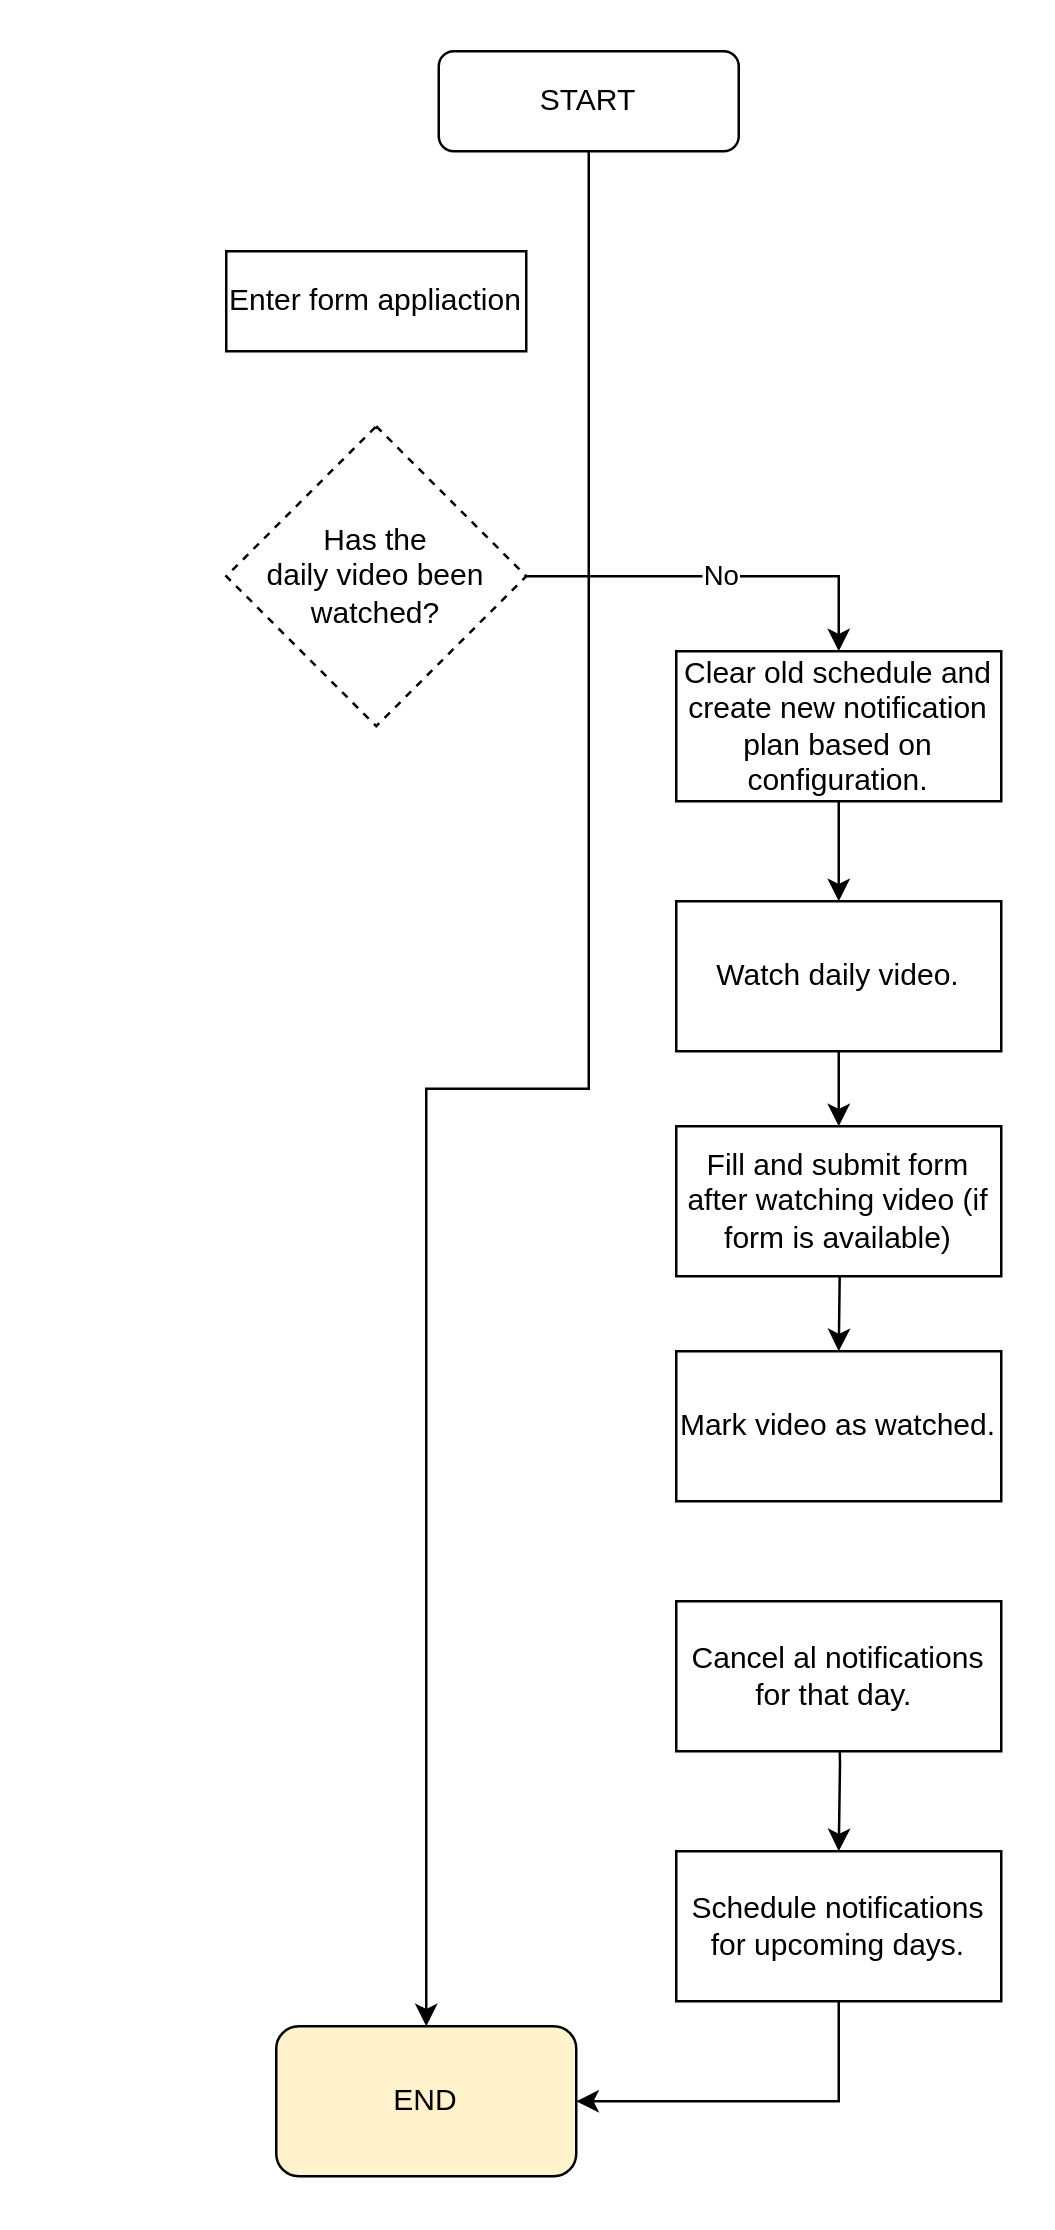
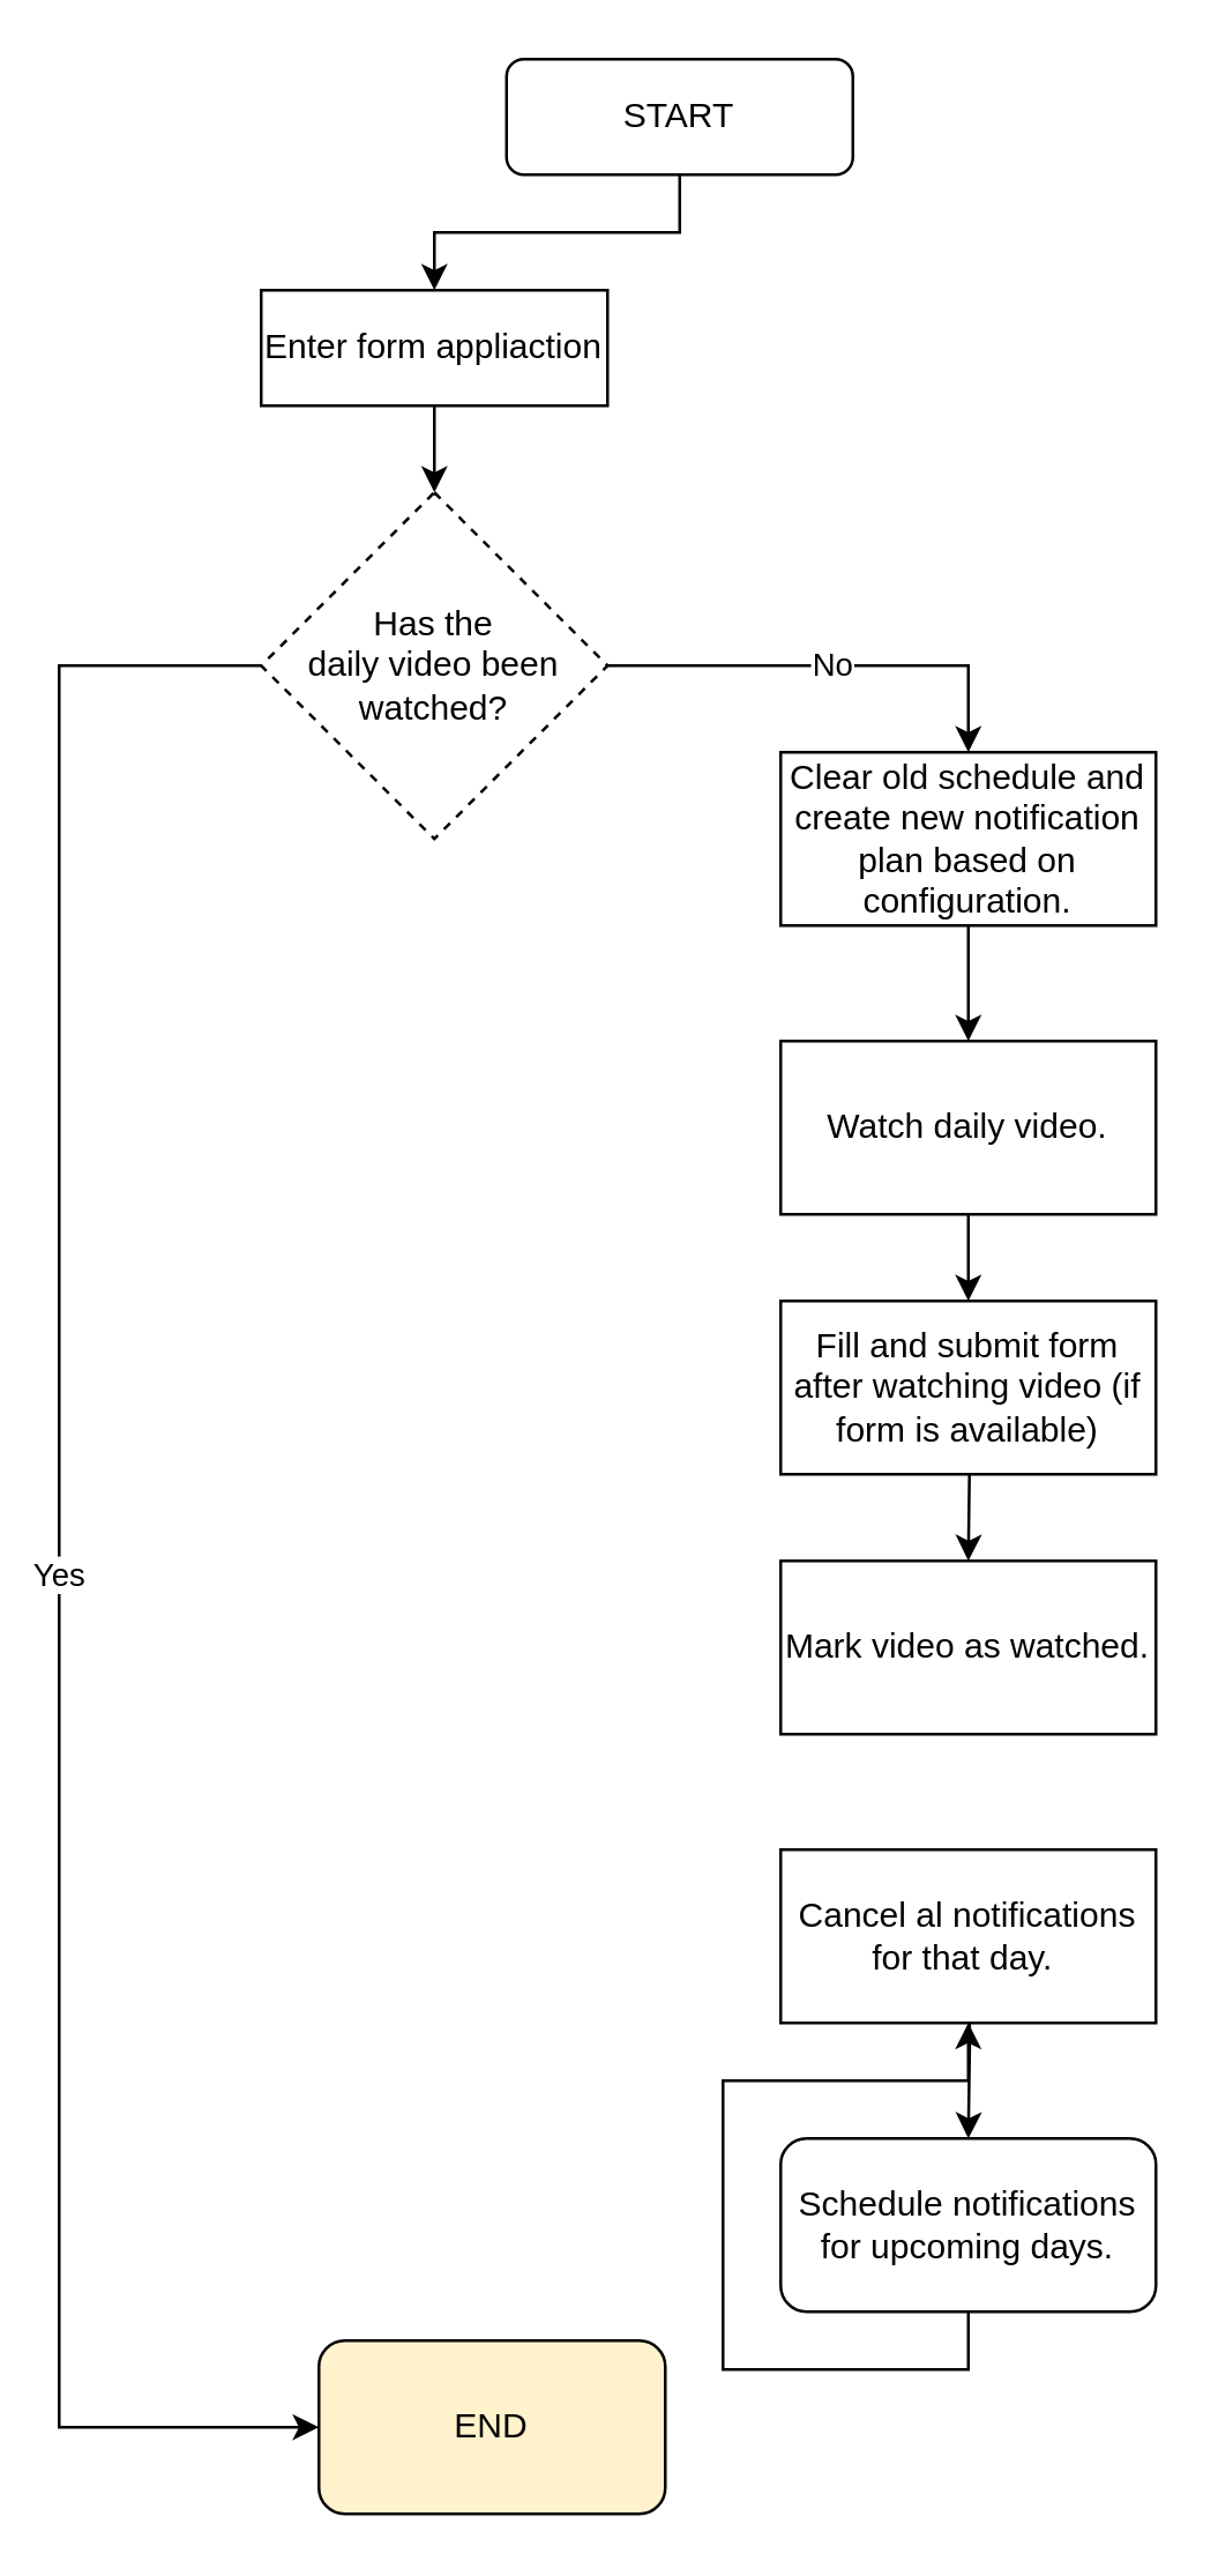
+ <mxCell id="7" style="edgeStyle=orthogonalEdgeStyle;rounded=0;orthogonalLoop=1;jettySize=auto;html=1;exitX=0.5;exitY=1;exitDx=0;exitDy=0;entryX=0.5;entryY=0;entryDx=0;entryDy=0;" edge="1" parent="1" source="8" target="6"><mxGeometry relative="1" as="geometry" /></mxCell>
- <mxCell id="2" style="edgeStyle=orthogonalEdgeStyle;rounded=0;orthogonalLoop=1;jettySize=auto;html=1;exitX=0.5;exitY=1;exitDx=0;exitDy=0;" edge="1" parent="1" source="3" target="11"><mxGeometry relative="1" as="geometry" /></mxCell>
+ <mxCell id="2" style="edgeStyle=orthogonalEdgeStyle;rounded=0;orthogonalLoop=1;jettySize=auto;html=1;exitX=0.5;exitY=1;exitDx=0;exitDy=0;entryX=0.5;entryY=0;entryDx=0;entryDy=0;" edge="1" parent="1" source="3" target="8"><mxGeometry relative="1" as="geometry" /></mxCell>
+ <mxCell id="4" value="Yes" style="edgeStyle=orthogonalEdgeStyle;rounded=0;orthogonalLoop=1;jettySize=auto;html=1;exitX=0;exitY=0.5;exitDx=0;exitDy=0;entryX=0;entryY=0.5;entryDx=0;entryDy=0;" edge="1" parent="1" source="6" target="11"><mxGeometry relative="1" as="geometry"><mxPoint x="-40" y="260" as="targetPoint" /><Array as="points"><mxPoint x="20" y="230" /><mxPoint x="20" y="840" /></Array></mxGeometry></mxCell>
- <mxCell id="17" value="Schedule notifications for upcoming days." style="rounded=0;whiteSpace=wrap;html=1;" vertex="1" parent="1"><mxGeometry x="270" y="740" width="130" height="60" as="geometry" /></mxCell>
+ <mxCell id="17" value="Schedule notifications for upcoming days." style="whiteSpace=wrap;html=1;rounded=1;" vertex="1" parent="1"><mxGeometry x="270" y="740" width="130" height="60" as="geometry" /></mxCell>
- <mxCell id="16" style="edgeStyle=orthogonalEdgeStyle;rounded=0;orthogonalLoop=1;jettySize=auto;html=1;exitX=0.5;exitY=1;exitDx=0;exitDy=0;entryX=1;entryY=0.5;entryDx=0;entryDy=0;" edge="1" parent="1" source="17" target="11"><mxGeometry relative="1" as="geometry" /></mxCell>
+ <mxCell id="16" style="edgeStyle=orthogonalEdgeStyle;rounded=0;orthogonalLoop=1;jettySize=auto;html=1;exitX=0.5;exitY=1;exitDx=0;exitDy=0;" edge="1" parent="1" source="17" target="18"><mxGeometry relative="1" as="geometry" /></mxCell>
